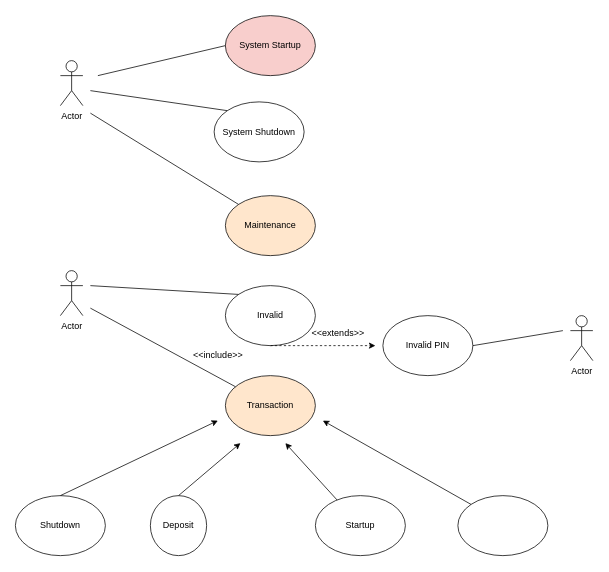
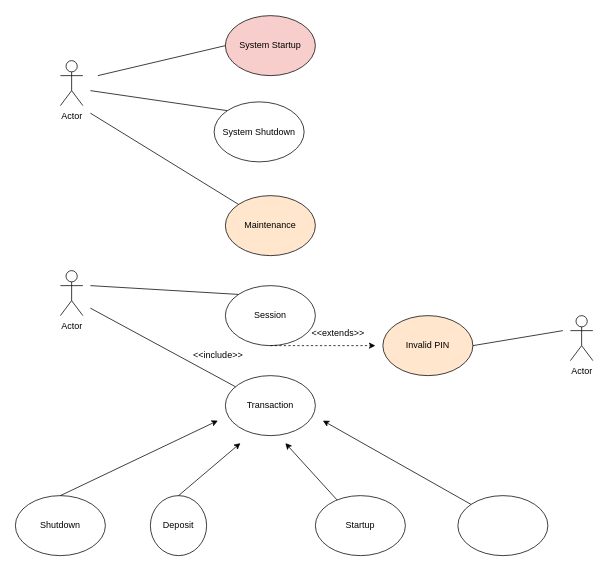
- <mxCell id="7" value="Invalid" style="ellipse;whiteSpace=wrap;html=1;" vertex="1" parent="1"><mxGeometry x="300" y="380" width="120" height="80" as="geometry" /></mxCell>
+ <mxCell id="7" value="Session" style="ellipse;whiteSpace=wrap;html=1;" vertex="1" parent="1"><mxGeometry x="300" y="380" width="120" height="80" as="geometry" /></mxCell>
- <mxCell id="9" value="Invalid PIN" style="ellipse;whiteSpace=wrap;html=1;" vertex="1" parent="1"><mxGeometry x="510" y="420" width="120" height="80" as="geometry" /></mxCell>
+ <mxCell id="9" value="Invalid PIN" style="ellipse;whiteSpace=wrap;html=1;fillColor=#ffe6cc;" vertex="1" parent="1"><mxGeometry x="510" y="420" width="120" height="80" as="geometry" /></mxCell>
- <mxCell id="8" value="Transaction" style="ellipse;whiteSpace=wrap;html=1;fillColor=#ffe6cc;" vertex="1" parent="1"><mxGeometry x="300" y="500" width="120" height="80" as="geometry" /></mxCell>
+ <mxCell id="8" value="Transaction" style="ellipse;whiteSpace=wrap;html=1;" vertex="1" parent="1"><mxGeometry x="300" y="500" width="120" height="80" as="geometry" /></mxCell>
